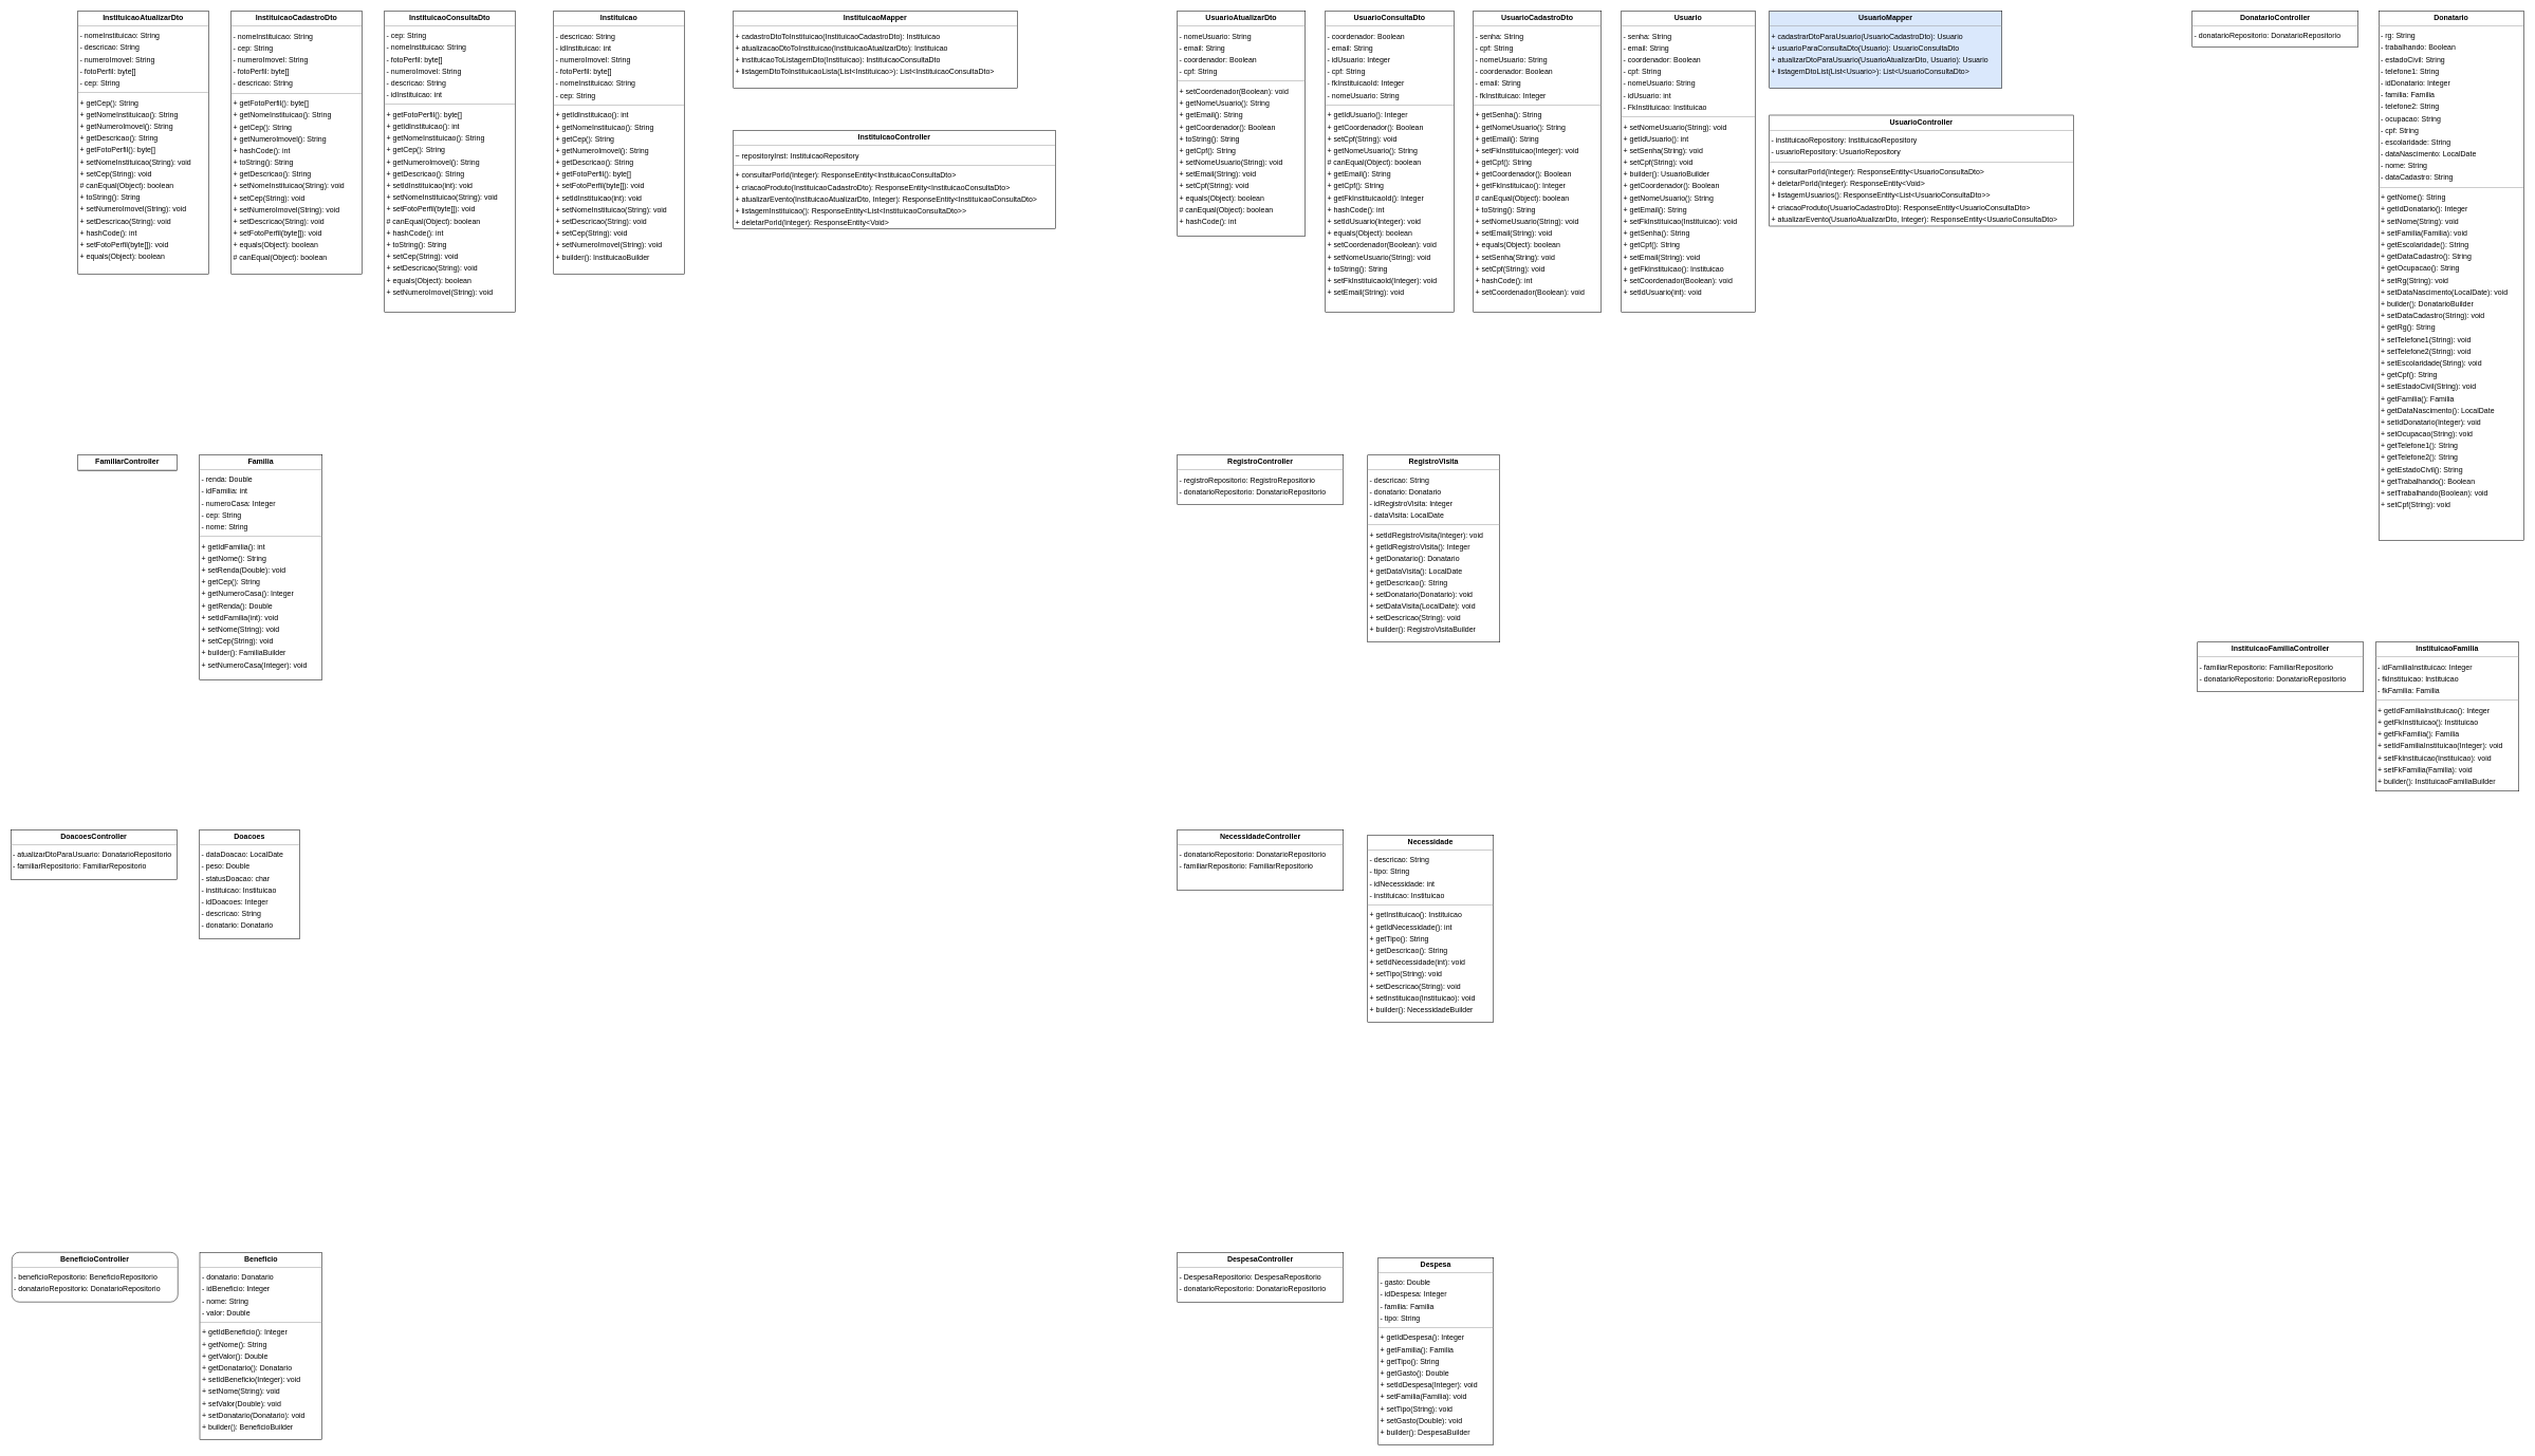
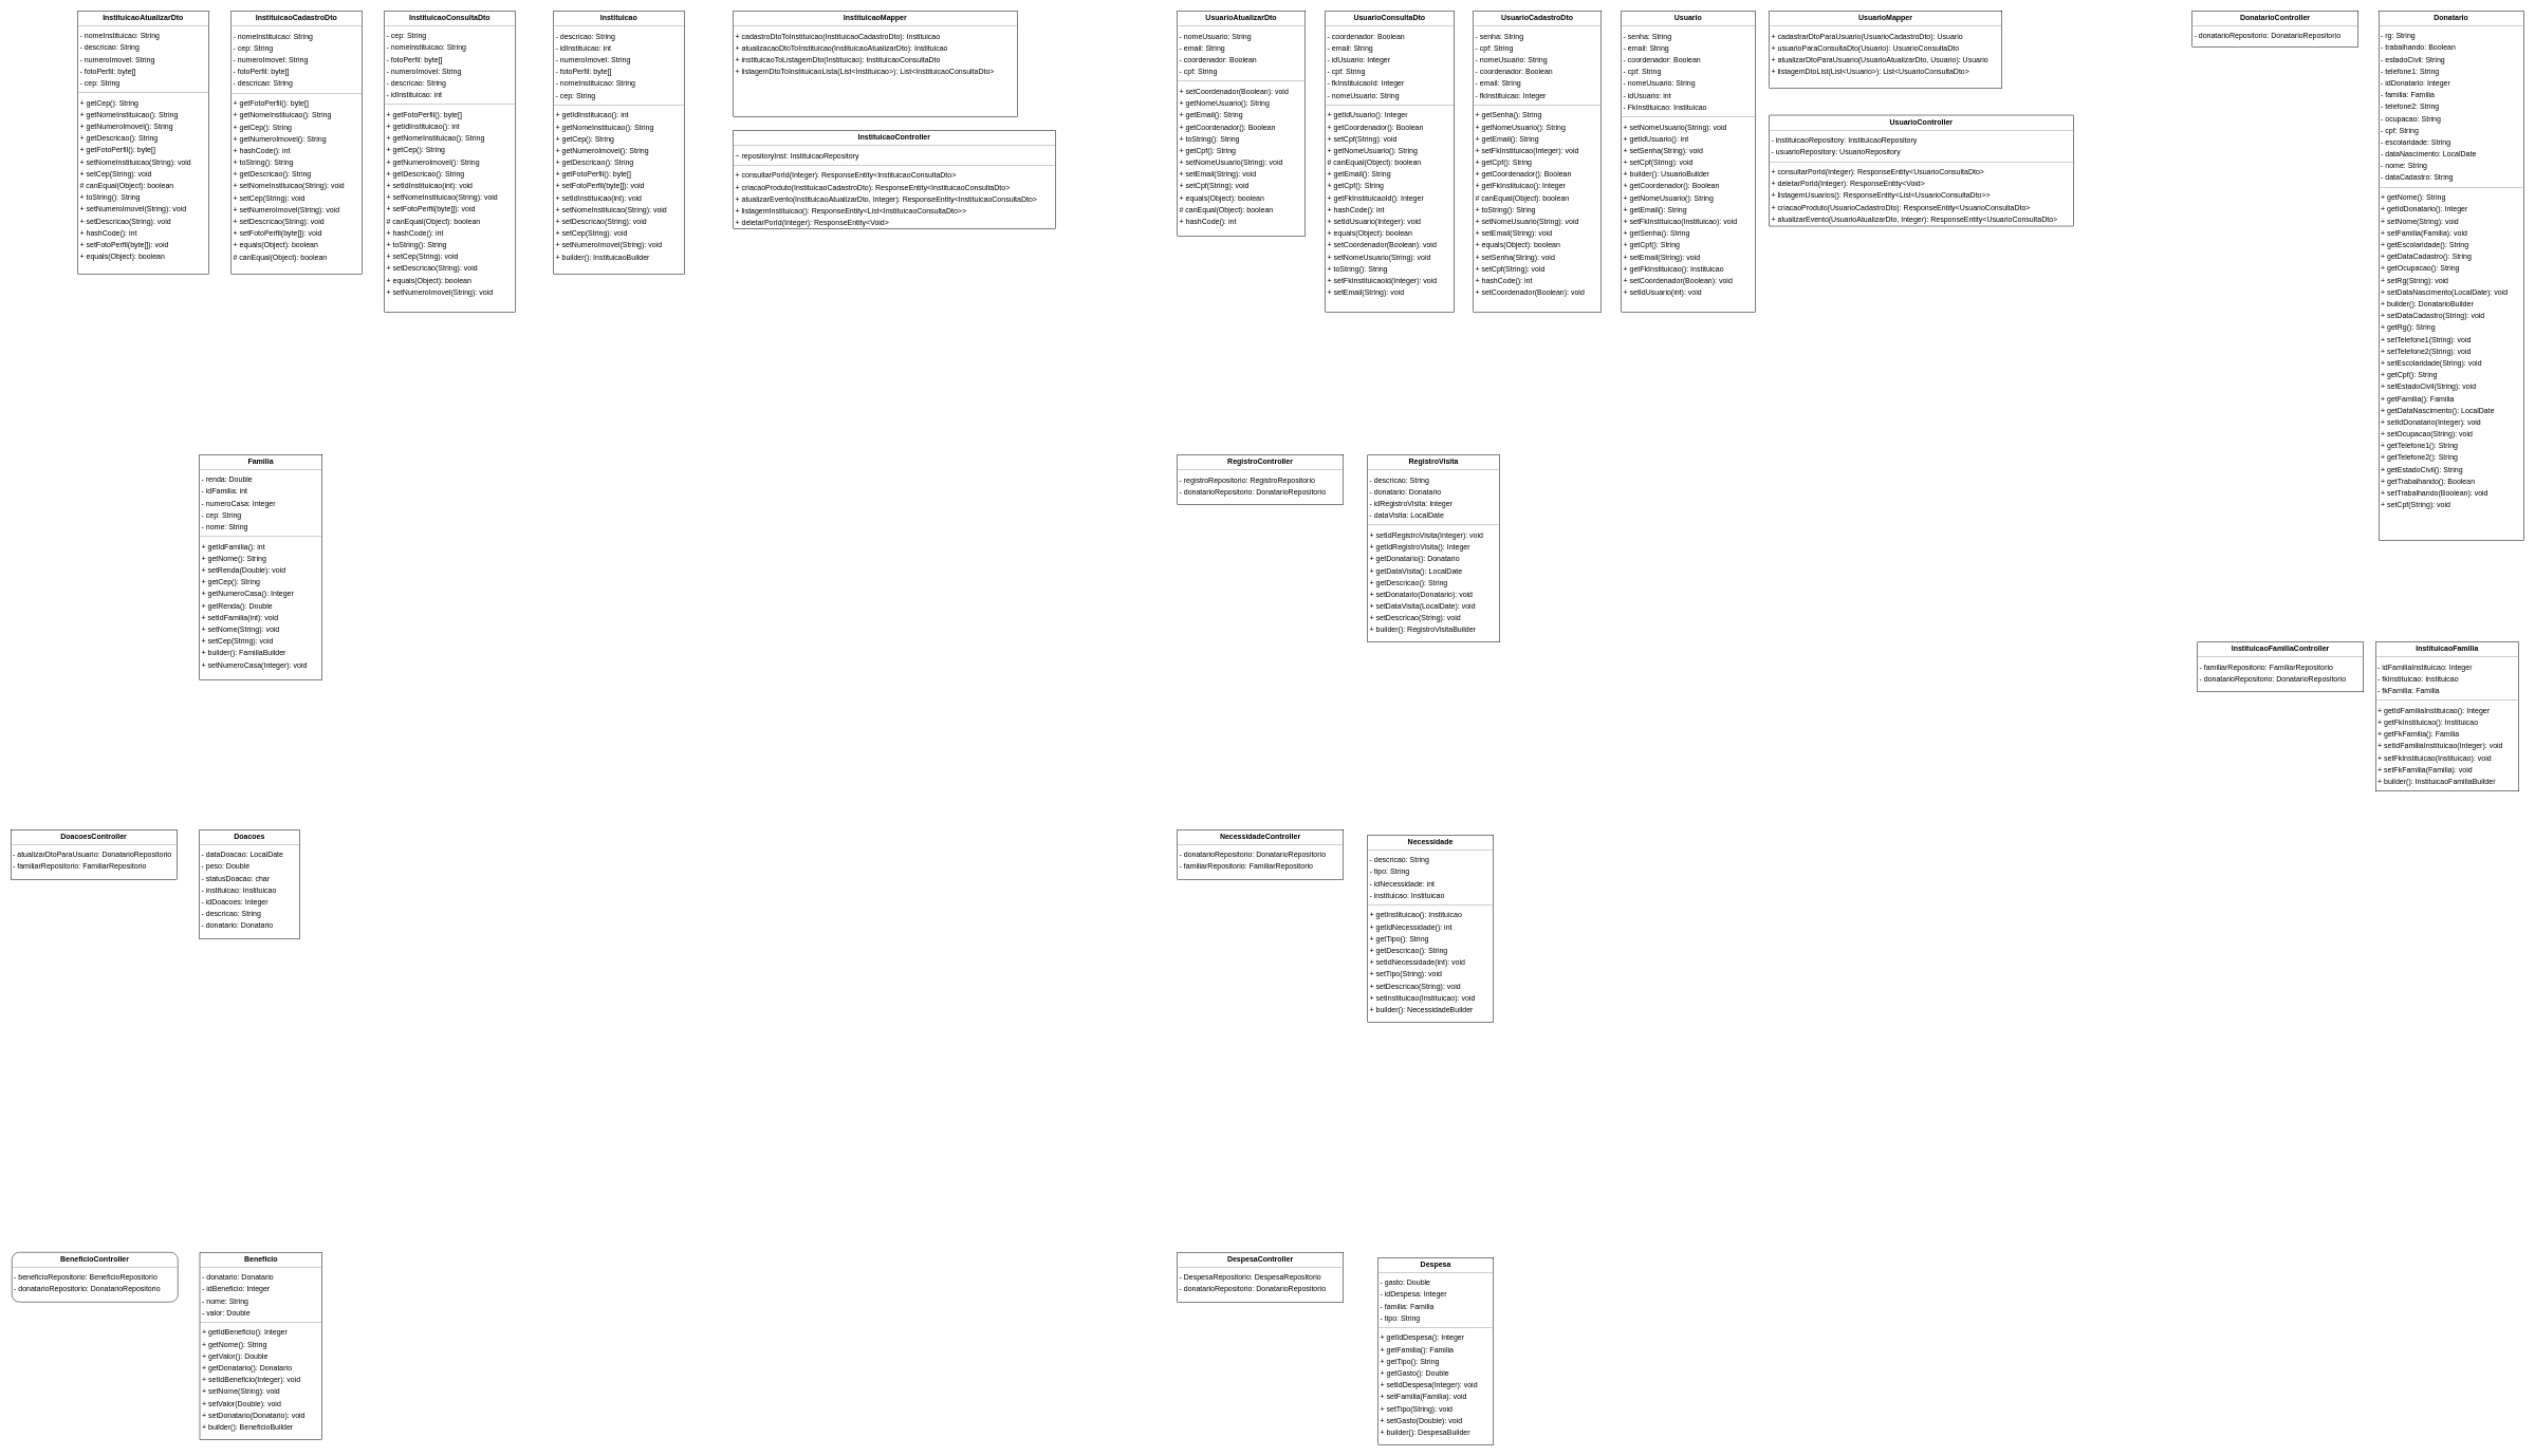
- <mxCell id="19" value="&lt;p style=&quot;margin:0px;margin-top:4px;text-align:center;&quot;&gt;&lt;b&gt;InstituicaoMapper&lt;/b&gt;&lt;/p&gt;&lt;hr size=&quot;1&quot;/&gt;&lt;p style=&quot;margin:0 0 0 4px;line-height:1.6;&quot;&gt;+ cadastroDtoToInstituicao(InstituicaoCadastroDto): Instituicao&lt;br/&gt;+ atualizacaoDtoToInstituicao(InstituicaoAtualizarDto): Instituicao&lt;br/&gt;+ instituicaoToListagemDto(Instituicao): InstituicaoConsultaDto&lt;br/&gt;+ listagemDtoToInstituicaoLista(List&amp;lt;Instituicao&amp;gt;): List&amp;lt;InstituicaoConsultaDto&amp;gt;&lt;/p&gt;" style="verticalAlign=top;align=left;overflow=fill;fontSize=14;fontFamily=Helvetica;html=1;rounded=0;shadow=0;comic=0;labelBackgroundColor=none;strokeWidth=1;" parent="1" vertex="1"><mxGeometry x="1387" y="20.5" width="537" height="146" as="geometry" /></mxCell>
+ <mxCell id="19" value="&lt;p style=&quot;margin:0px;margin-top:4px;text-align:center;&quot;&gt;&lt;b&gt;InstituicaoMapper&lt;/b&gt;&lt;/p&gt;&lt;hr size=&quot;1&quot;/&gt;&lt;p style=&quot;margin:0 0 0 4px;line-height:1.6;&quot;&gt;+ cadastroDtoToInstituicao(InstituicaoCadastroDto): Instituicao&lt;br/&gt;+ atualizacaoDtoToInstituicao(InstituicaoAtualizarDto): Instituicao&lt;br/&gt;+ instituicaoToListagemDto(Instituicao): InstituicaoConsultaDto&lt;br/&gt;+ listagemDtoToInstituicaoLista(List&amp;lt;Instituicao&amp;gt;): List&amp;lt;InstituicaoConsultaDto&amp;gt;&lt;/p&gt;" style="verticalAlign=top;align=left;overflow=fill;fontSize=14;fontFamily=Helvetica;html=1;rounded=0;shadow=0;comic=0;labelBackgroundColor=none;strokeWidth=1;" parent="1" vertex="1"><mxGeometry x="1387" y="20.5" width="537" height="200" as="geometry" /></mxCell>
- <mxCell id="29" value="&lt;p style=&quot;margin:0px;margin-top:4px;text-align:center;&quot;&gt;&lt;b&gt;UsuarioMapper&lt;/b&gt;&lt;/p&gt;&lt;hr size=&quot;1&quot;/&gt;&lt;p style=&quot;margin:0 0 0 4px;line-height:1.6;&quot;&gt;+ cadastrarDtoParaUsuario(UsuarioCadastroDto): Usuario&lt;br/&gt;+ usuarioParaConsultaDto(Usuario): UsuarioConsultaDto&lt;br/&gt;+ atualizarDtoParaUsuario(UsuarioAtualizarDto, Usuario): Usuario&lt;br/&gt;+ listagemDtoList(List&amp;lt;Usuario&amp;gt;): List&amp;lt;UsuarioConsultaDto&amp;gt;&lt;/p&gt;" style="verticalAlign=top;align=left;overflow=fill;fontSize=14;fontFamily=Helvetica;html=1;rounded=0;shadow=0;comic=0;labelBackgroundColor=none;strokeWidth=1;fillColor=#dae8fc;" parent="1" vertex="1"><mxGeometry x="3347" y="20.5" width="440" height="146" as="geometry" /></mxCell>
+ <mxCell id="29" value="&lt;p style=&quot;margin:0px;margin-top:4px;text-align:center;&quot;&gt;&lt;b&gt;UsuarioMapper&lt;/b&gt;&lt;/p&gt;&lt;hr size=&quot;1&quot;/&gt;&lt;p style=&quot;margin:0 0 0 4px;line-height:1.6;&quot;&gt;+ cadastrarDtoParaUsuario(UsuarioCadastroDto): Usuario&lt;br/&gt;+ usuarioParaConsultaDto(Usuario): UsuarioConsultaDto&lt;br/&gt;+ atualizarDtoParaUsuario(UsuarioAtualizarDto, Usuario): Usuario&lt;br/&gt;+ listagemDtoList(List&amp;lt;Usuario&amp;gt;): List&amp;lt;UsuarioConsultaDto&amp;gt;&lt;/p&gt;" style="verticalAlign=top;align=left;overflow=fill;fontSize=14;fontFamily=Helvetica;html=1;rounded=0;shadow=0;comic=0;labelBackgroundColor=none;strokeWidth=1;" parent="1" vertex="1"><mxGeometry x="3347" y="20.5" width="440" height="146" as="geometry" /></mxCell>
- <mxCell id="11" value="&lt;p style=&quot;margin:0px;margin-top:4px;text-align:center;&quot;&gt;&lt;b&gt;FamiliarController&lt;/b&gt;&lt;/p&gt;&lt;hr size=&quot;1&quot;/&gt;" style="verticalAlign=top;align=left;overflow=fill;fontSize=14;fontFamily=Helvetica;html=1;rounded=0;shadow=0;comic=0;labelBackgroundColor=none;strokeWidth=1;" parent="1" vertex="1"><mxGeometry x="147" y="860" width="187" height="30" as="geometry" /></mxCell>
- <mxCell id="21" value="&lt;p style=&quot;margin:0px;margin-top:4px;text-align:center;&quot;&gt;&lt;b&gt;NecessidadeController&lt;/b&gt;&lt;/p&gt;&lt;hr size=&quot;1&quot;/&gt;&lt;p style=&quot;margin:0 0 0 4px;line-height:1.6;&quot;&gt;- donatarioRepositorio: DonatarioRepositorio&lt;br/&gt;- familiarRepositorio: FamiliarRepositorio&lt;/p&gt;" style="verticalAlign=top;align=left;overflow=fill;fontSize=14;fontFamily=Helvetica;html=1;rounded=0;shadow=0;comic=0;labelBackgroundColor=none;strokeWidth=1;" parent="1" vertex="1"><mxGeometry x="2227" y="1570" width="314" height="115" as="geometry" /></mxCell>
+ <mxCell id="21" value="&lt;p style=&quot;margin:0px;margin-top:4px;text-align:center;&quot;&gt;&lt;b&gt;NecessidadeController&lt;/b&gt;&lt;/p&gt;&lt;hr size=&quot;1&quot;/&gt;&lt;p style=&quot;margin:0 0 0 4px;line-height:1.6;&quot;&gt;- donatarioRepositorio: DonatarioRepositorio&lt;br/&gt;- familiarRepositorio: FamiliarRepositorio&lt;/p&gt;" style="verticalAlign=top;align=left;overflow=fill;fontSize=14;fontFamily=Helvetica;html=1;rounded=0;shadow=0;comic=0;labelBackgroundColor=none;strokeWidth=1;" parent="1" vertex="1"><mxGeometry x="2227" y="1570" width="314" height="94" as="geometry" /></mxCell>
